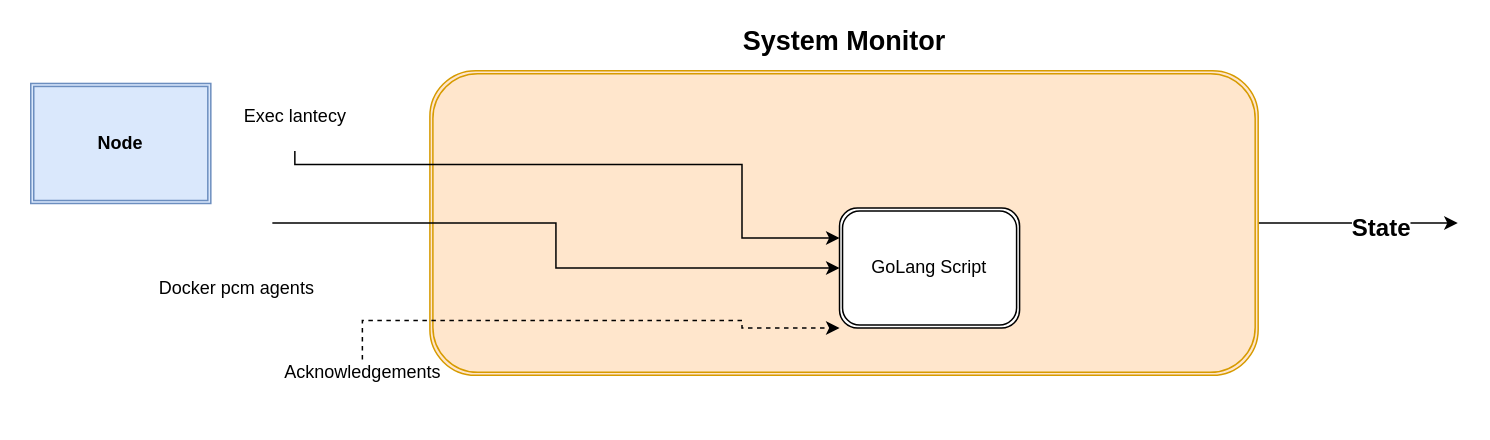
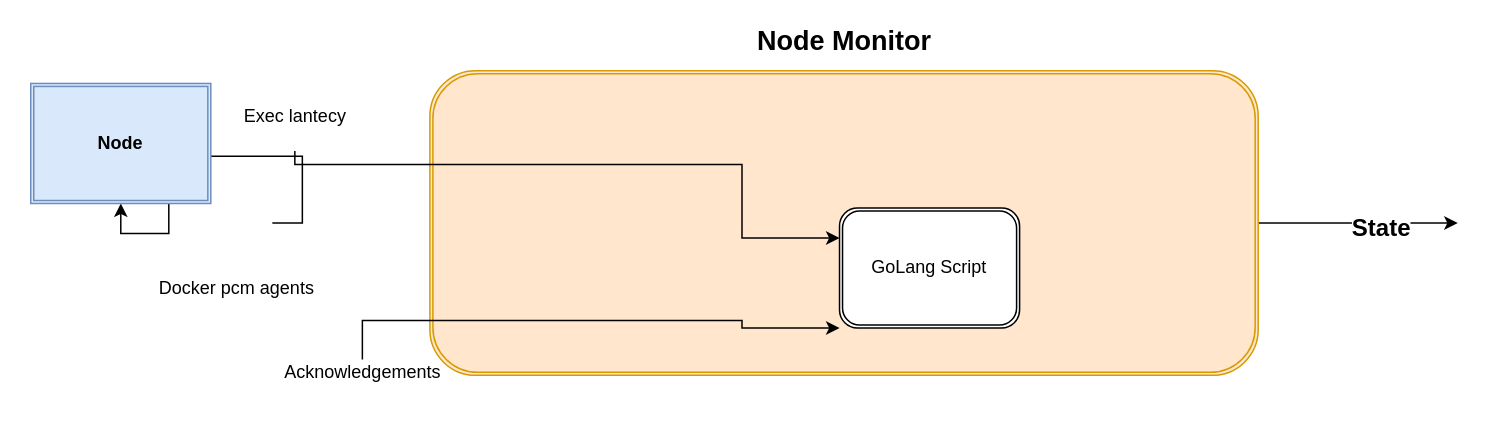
- <mxCell id="5" value="&lt;b&gt;System Monitor&lt;/b&gt;" style="text;html=1;strokeColor=none;fillColor=none;align=center;verticalAlign=middle;whiteSpace=wrap;rounded=0;fontSize=18;" vertex="1" parent="1"><mxGeometry x="487.5" y="20" width="149" height="13" as="geometry" /></mxCell>
+ <mxCell id="5" value="&lt;b&gt;Node Monitor&lt;/b&gt;" style="text;html=1;strokeColor=none;fillColor=none;align=center;verticalAlign=middle;whiteSpace=wrap;rounded=0;fontSize=18;" vertex="1" parent="1"><mxGeometry x="487.5" y="20" width="149" height="13" as="geometry" /></mxCell>
- <mxCell id="6" style="edgeStyle=orthogonalEdgeStyle;rounded=0;orthogonalLoop=1;jettySize=auto;html=1;exitX=1;exitY=0.5;exitDx=0;exitDy=0;entryX=0;entryY=0.5;entryDx=0;entryDy=0;fontSize=12;" edge="1" parent="1" source="7" target="9"><mxGeometry relative="1" as="geometry" /></mxCell>
+ <mxCell id="6" style="edgeStyle=orthogonalEdgeStyle;rounded=0;orthogonalLoop=1;jettySize=auto;html=1;exitX=1;exitY=0.5;exitDx=0;exitDy=0;fontSize=12;" edge="1" parent="1" source="7" target="8"><mxGeometry relative="1" as="geometry" /></mxCell>
- <mxCell id="10" style="edgeStyle=orthogonalEdgeStyle;rounded=0;orthogonalLoop=1;jettySize=auto;html=1;entryX=0;entryY=1;entryDx=0;entryDy=0;fontSize=12;dashed=1;" edge="1" parent="1" source="11" target="9"><mxGeometry relative="1" as="geometry"><Array as="points"><mxPoint x="241" y="213" /><mxPoint x="494" y="213" /></Array></mxGeometry></mxCell>
+ <mxCell id="10" style="edgeStyle=orthogonalEdgeStyle;rounded=0;orthogonalLoop=1;jettySize=auto;html=1;entryX=0;entryY=1;entryDx=0;entryDy=0;fontSize=12;" edge="1" parent="1" source="11" target="9"><mxGeometry relative="1" as="geometry"><Array as="points"><mxPoint x="241" y="213" /><mxPoint x="494" y="213" /></Array></mxGeometry></mxCell>
